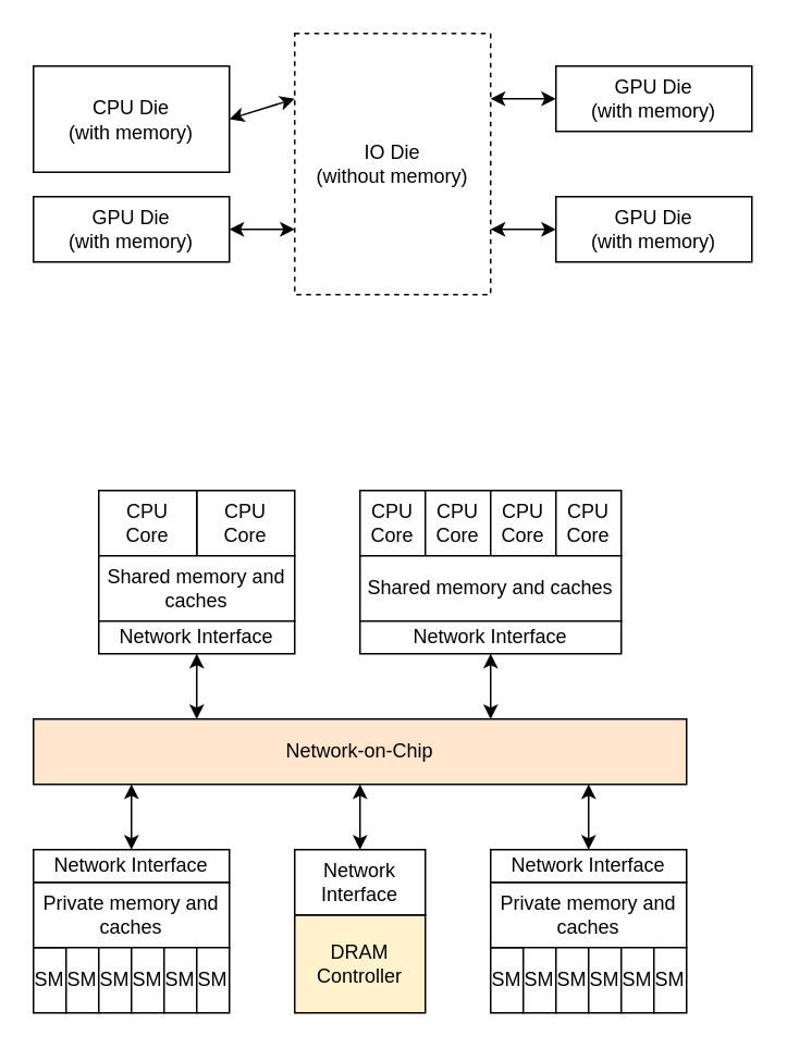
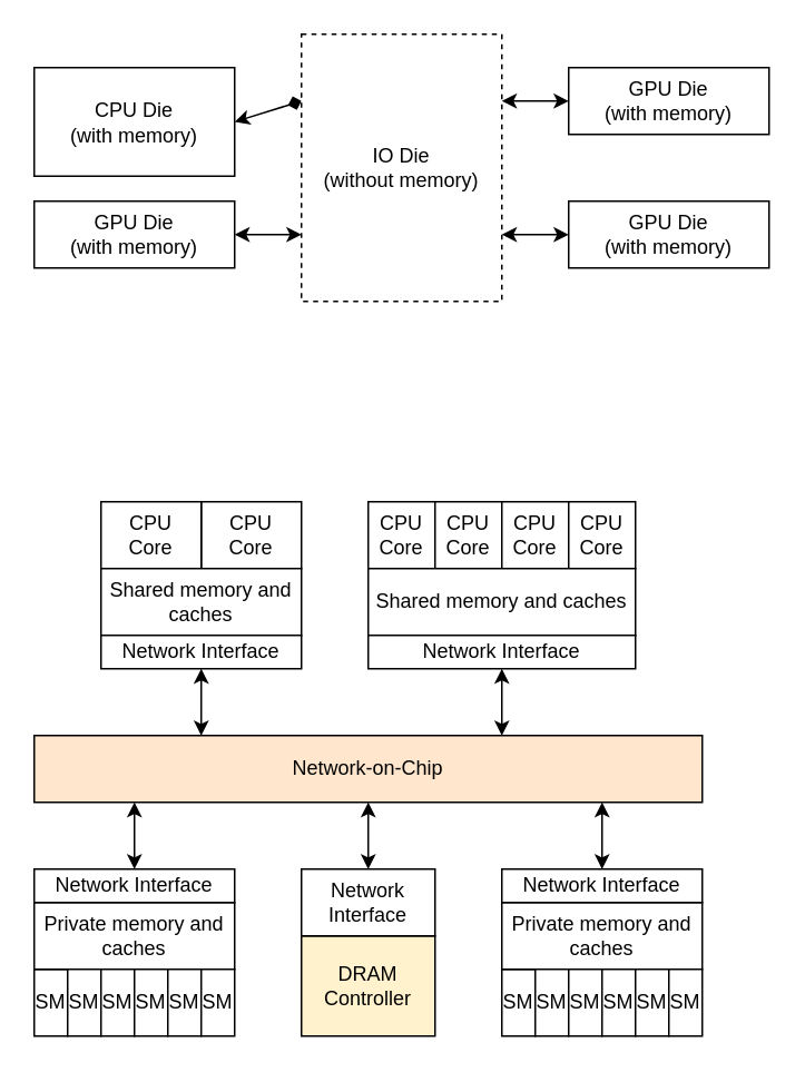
- <mxCell id="2" style="rounded=0;orthogonalLoop=1;jettySize=auto;html=1;exitX=1;exitY=0.5;exitDx=0;exitDy=0;entryX=0;entryY=0.25;entryDx=0;entryDy=0;startArrow=classic;startFill=1;" edge="1" parent="1" source="3" target="17"><mxGeometry relative="1" as="geometry" /></mxCell>
+ <mxCell id="2" style="rounded=0;orthogonalLoop=1;jettySize=auto;html=1;exitX=1;exitY=0.5;exitDx=0;exitDy=0;entryX=0;entryY=0.25;entryDx=0;entryDy=0;startArrow=classic;startFill=1;endArrow=diamond;" edge="1" parent="1" source="3" target="17"><mxGeometry relative="1" as="geometry" /></mxCell>
